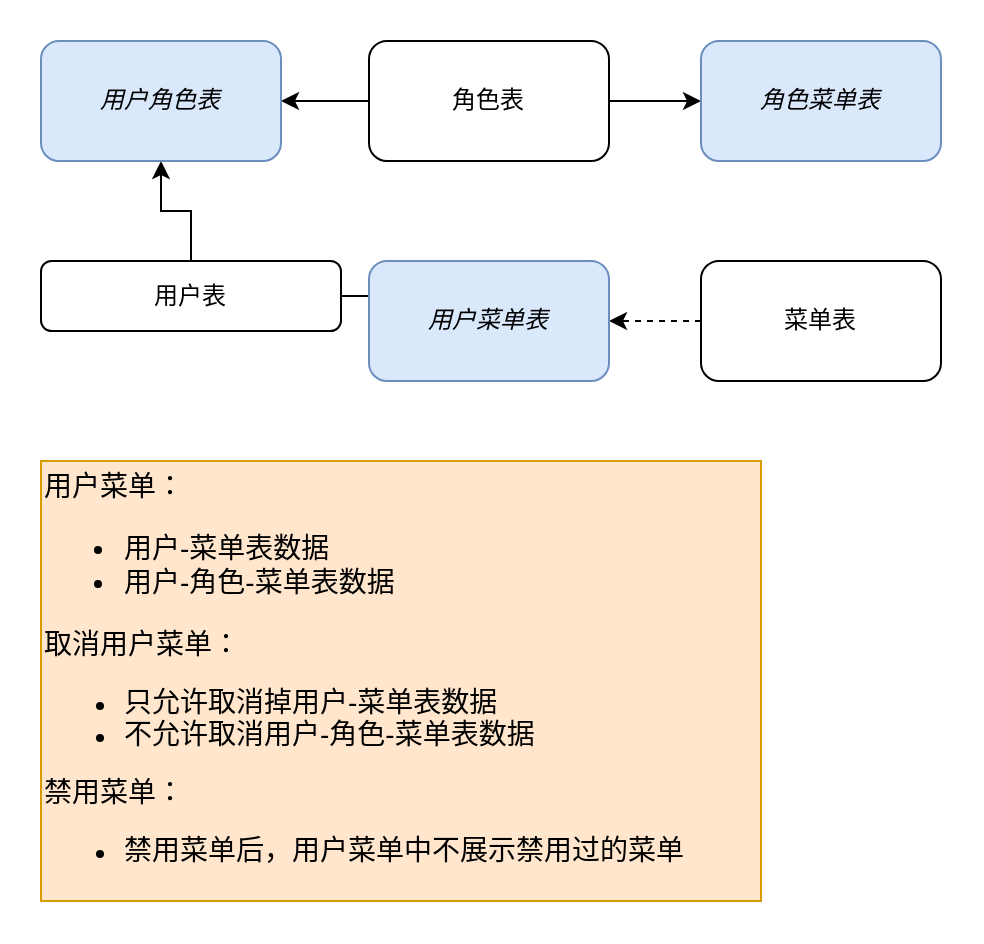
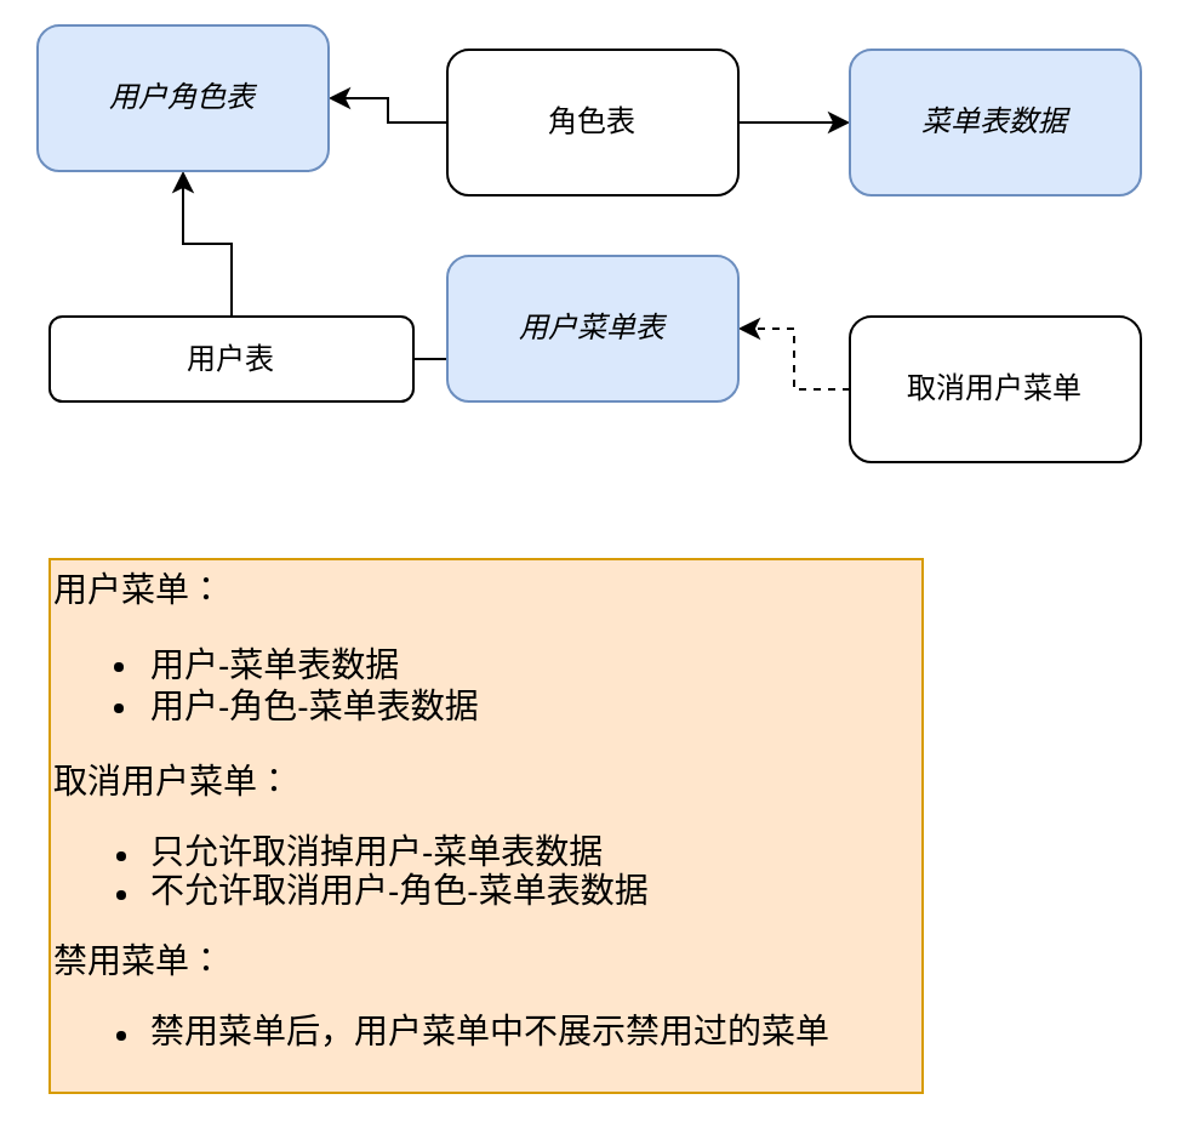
- <mxCell id="8" value="&lt;i&gt;用户角色表&lt;/i&gt;" style="rounded=1;whiteSpace=wrap;html=1;fillColor=#dae8fc;strokeColor=#6c8ebf;" vertex="1" parent="1"><mxGeometry x="20" y="20" width="120" height="60" as="geometry" /></mxCell>
+ <mxCell id="8" value="&lt;i&gt;用户角色表&lt;/i&gt;" style="rounded=1;whiteSpace=wrap;html=1;fillColor=#dae8fc;strokeColor=#6c8ebf;" vertex="1" parent="1"><mxGeometry x="15" y="10" width="120" height="60" as="geometry" /></mxCell>
- <mxCell id="9" value="&lt;i&gt;角色菜单表&lt;/i&gt;" style="rounded=1;whiteSpace=wrap;html=1;fillColor=#dae8fc;strokeColor=#6c8ebf;" vertex="1" parent="1"><mxGeometry x="350" y="20" width="120" height="60" as="geometry" /></mxCell>
+ <mxCell id="9" value="&lt;i&gt;菜单表数据&lt;/i&gt;" style="rounded=1;whiteSpace=wrap;html=1;fillColor=#dae8fc;strokeColor=#6c8ebf;" vertex="1" parent="1"><mxGeometry x="350" y="20" width="120" height="60" as="geometry" /></mxCell>
- <mxCell id="12" value="&lt;i&gt;用户菜单表&lt;/i&gt;" style="rounded=1;whiteSpace=wrap;html=1;fillColor=#dae8fc;strokeColor=#6c8ebf;" vertex="1" parent="1"><mxGeometry x="184" y="130" width="120" height="60" as="geometry" /></mxCell>
+ <mxCell id="12" value="&lt;i&gt;用户菜单表&lt;/i&gt;" style="rounded=1;whiteSpace=wrap;html=1;fillColor=#dae8fc;strokeColor=#6c8ebf;" vertex="1" parent="1"><mxGeometry x="184" y="105" width="120" height="60" as="geometry" /></mxCell>
- <mxCell id="11" value="菜单表" style="rounded=1;whiteSpace=wrap;html=1;" vertex="1" parent="1"><mxGeometry x="350" y="130" width="120" height="60" as="geometry" /></mxCell>
+ <mxCell id="11" value="取消用户菜单" style="rounded=1;whiteSpace=wrap;html=1;" vertex="1" parent="1"><mxGeometry x="350" y="130" width="120" height="60" as="geometry" /></mxCell>
